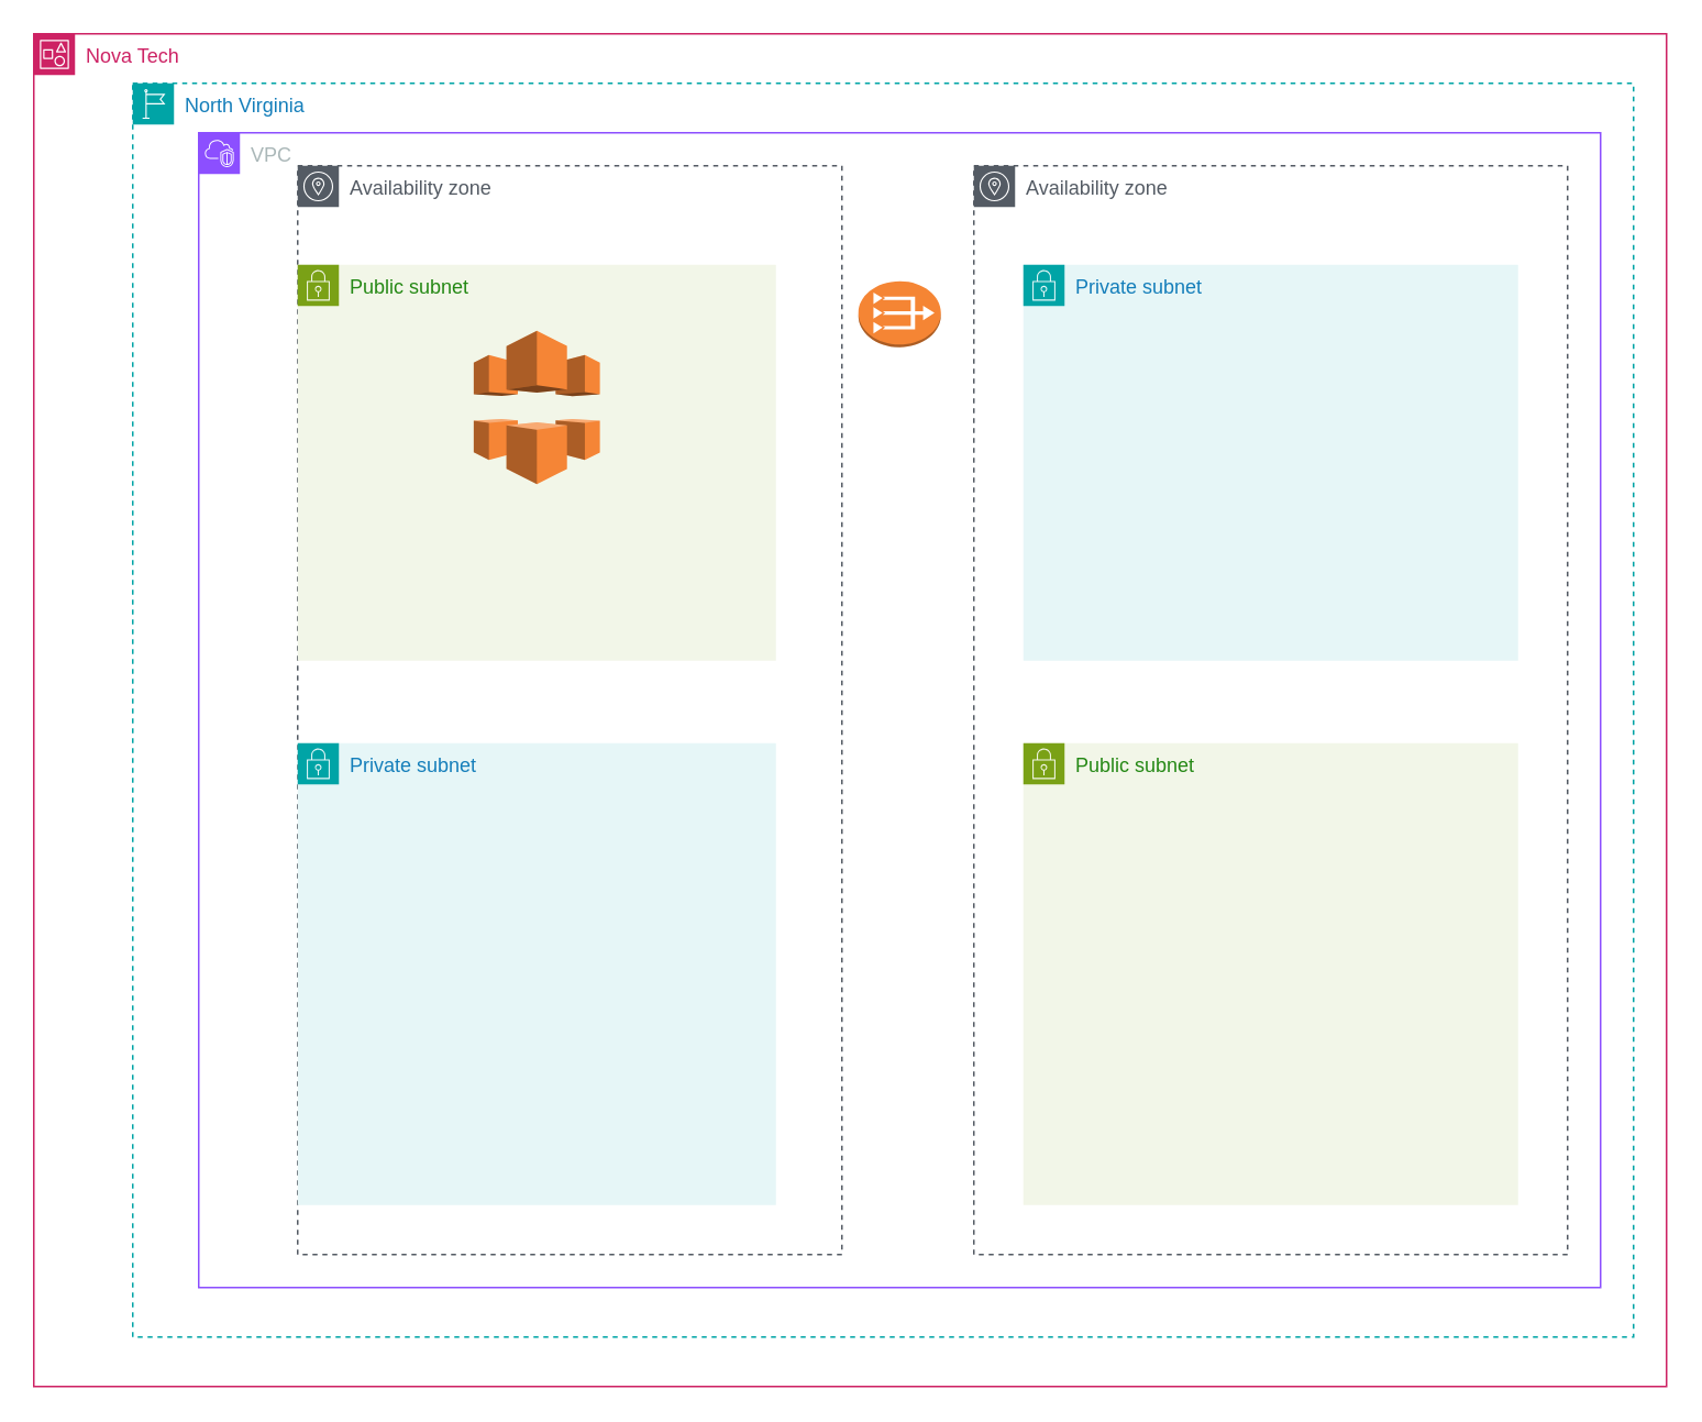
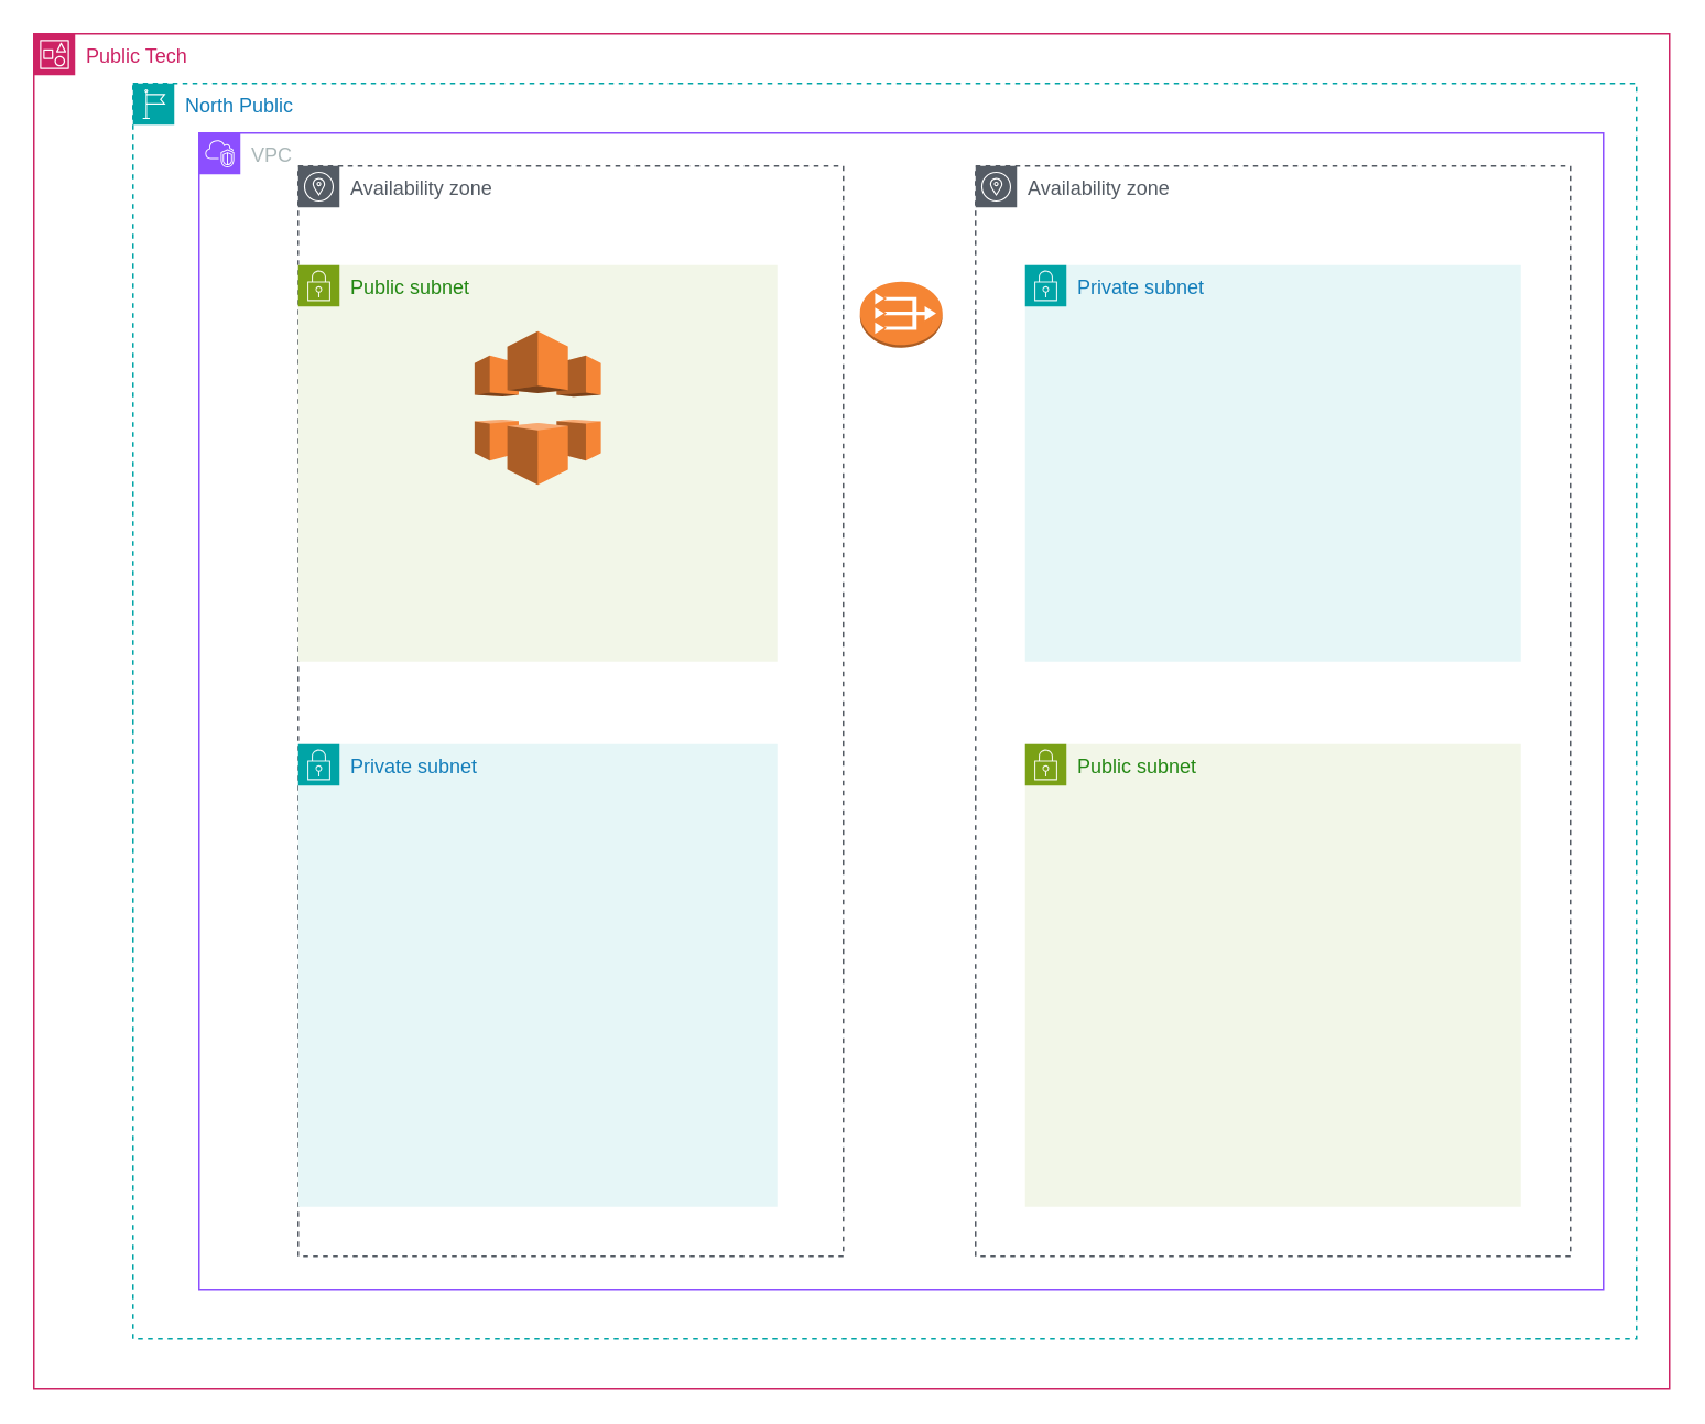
- <mxCell id="2" value="Nova Tech" style="points=[[0,0],[0.25,0],[0.5,0],[0.75,0],[1,0],[1,0.25],[1,0.5],[1,0.75],[1,1],[0.75,1],[0.5,1],[0.25,1],[0,1],[0,0.75],[0,0.5],[0,0.25]];outlineConnect=0;gradientColor=none;html=1;whiteSpace=wrap;fontSize=12;fontStyle=0;container=1;pointerEvents=0;collapsible=0;recursiveResize=0;shape=mxgraph.aws4.group;grIcon=mxgraph.aws4.group_account;strokeColor=#CD2264;fillColor=none;verticalAlign=top;align=left;spacingLeft=30;fontColor=#CD2264;dashed=0;" parent="1" vertex="1"><mxGeometry x="20" y="20" width="990" height="820" as="geometry" /></mxCell>
+ <mxCell id="2" value="Public Tech" style="points=[[0,0],[0.25,0],[0.5,0],[0.75,0],[1,0],[1,0.25],[1,0.5],[1,0.75],[1,1],[0.75,1],[0.5,1],[0.25,1],[0,1],[0,0.75],[0,0.5],[0,0.25]];outlineConnect=0;gradientColor=none;html=1;whiteSpace=wrap;fontSize=12;fontStyle=0;container=1;pointerEvents=0;collapsible=0;recursiveResize=0;shape=mxgraph.aws4.group;grIcon=mxgraph.aws4.group_account;strokeColor=#CD2264;fillColor=none;verticalAlign=top;align=left;spacingLeft=30;fontColor=#CD2264;dashed=0;" parent="1" vertex="1"><mxGeometry x="20" y="20" width="990" height="820" as="geometry" /></mxCell>
- <mxCell id="3" value="North Virginia" style="points=[[0,0],[0.25,0],[0.5,0],[0.75,0],[1,0],[1,0.25],[1,0.5],[1,0.75],[1,1],[0.75,1],[0.5,1],[0.25,1],[0,1],[0,0.75],[0,0.5],[0,0.25]];outlineConnect=0;gradientColor=none;html=1;whiteSpace=wrap;fontSize=12;fontStyle=0;container=1;pointerEvents=0;collapsible=0;recursiveResize=0;shape=mxgraph.aws4.group;grIcon=mxgraph.aws4.group_region;strokeColor=#00A4A6;fillColor=none;verticalAlign=top;align=left;spacingLeft=30;fontColor=#147EBA;dashed=1;" parent="2" vertex="1"><mxGeometry x="60" y="30" width="910" height="760" as="geometry" /></mxCell>
+ <mxCell id="3" value="North Public" style="points=[[0,0],[0.25,0],[0.5,0],[0.75,0],[1,0],[1,0.25],[1,0.5],[1,0.75],[1,1],[0.75,1],[0.5,1],[0.25,1],[0,1],[0,0.75],[0,0.5],[0,0.25]];outlineConnect=0;gradientColor=none;html=1;whiteSpace=wrap;fontSize=12;fontStyle=0;container=1;pointerEvents=0;collapsible=0;recursiveResize=0;shape=mxgraph.aws4.group;grIcon=mxgraph.aws4.group_region;strokeColor=#00A4A6;fillColor=none;verticalAlign=top;align=left;spacingLeft=30;fontColor=#147EBA;dashed=1;" parent="2" vertex="1"><mxGeometry x="60" y="30" width="910" height="760" as="geometry" /></mxCell>
